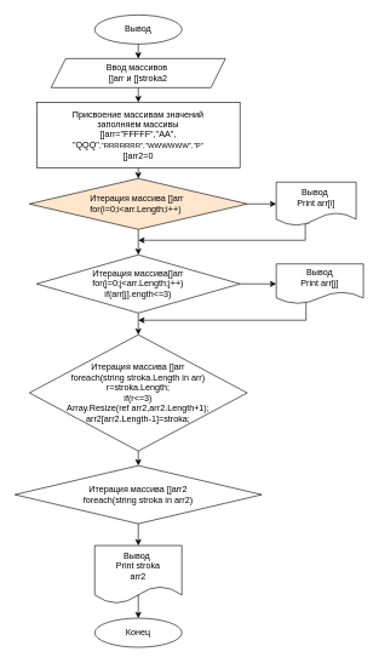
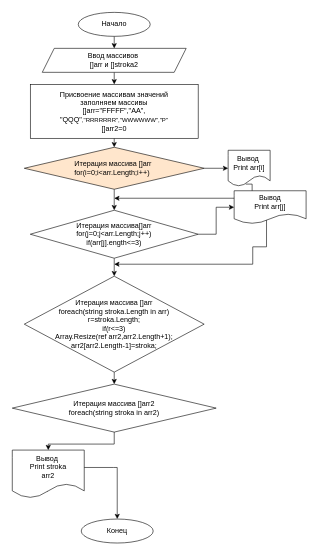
- <mxCell id="4" value="Вывод" style="text;html=1;strokeColor=none;fillColor=none;align=center;verticalAlign=middle;whiteSpace=wrap;rounded=0;" vertex="1" parent="1"><mxGeometry x="170" y="30" width="40" height="20" as="geometry" /></mxCell>
+ <mxCell id="4" value="Начало" style="text;html=1;strokeColor=none;fillColor=none;align=center;verticalAlign=middle;whiteSpace=wrap;rounded=0;" vertex="1" parent="1"><mxGeometry x="170" y="30" width="40" height="20" as="geometry" /></mxCell>
- <mxCell id="13" value="Вывод&amp;nbsp;&lt;br&gt;Print arr[i]" style="shape=document;whiteSpace=wrap;html=1;boundedLbl=1;" vertex="1" parent="1"><mxGeometry x="380" y="250" width="110" height="60" as="geometry" /></mxCell>
+ <mxCell id="13" value="Вывод&amp;nbsp;&lt;br&gt;Print arr[i]" style="shape=document;whiteSpace=wrap;html=1;boundedLbl=1;" vertex="1" parent="1"><mxGeometry x="380" y="250" width="70" height="60" as="geometry" /></mxCell>
- <mxCell id="18" value="Вывод&lt;br&gt;Print arr[j]" style="shape=document;whiteSpace=wrap;html=1;boundedLbl=1;" vertex="1" parent="1"><mxGeometry x="380" y="362.5" width="120" height="55" as="geometry" /></mxCell>
+ <mxCell id="18" value="Вывод&lt;br&gt;Print arr[j]" style="shape=document;whiteSpace=wrap;html=1;boundedLbl=1;" vertex="1" parent="1"><mxGeometry x="390" y="317.5" width="120" height="55" as="geometry" /></mxCell>
- <mxCell id="24" value="Вывод&amp;nbsp;&lt;br&gt;Print stroka&lt;br&gt;arr2" style="shape=document;whiteSpace=wrap;html=1;boundedLbl=1;" vertex="1" parent="1"><mxGeometry x="130" y="750" width="120" height="80" as="geometry" /></mxCell>
+ <mxCell id="24" value="Вывод&amp;nbsp;&lt;br&gt;Print stroka&lt;br&gt;arr2" style="shape=document;whiteSpace=wrap;html=1;boundedLbl=1;" vertex="1" parent="1"><mxGeometry x="20" y="750" width="120" height="80" as="geometry" /></mxCell>
- <mxCell id="25" value="Конец" style="ellipse;whiteSpace=wrap;html=1;" vertex="1" parent="1"><mxGeometry x="130" y="850" width="120" height="40" as="geometry" /></mxCell>
+ <mxCell id="25" value="Конец" style="ellipse;whiteSpace=wrap;html=1;" vertex="1" parent="1"><mxGeometry x="135" y="865" width="120" height="40" as="geometry" /></mxCell>
